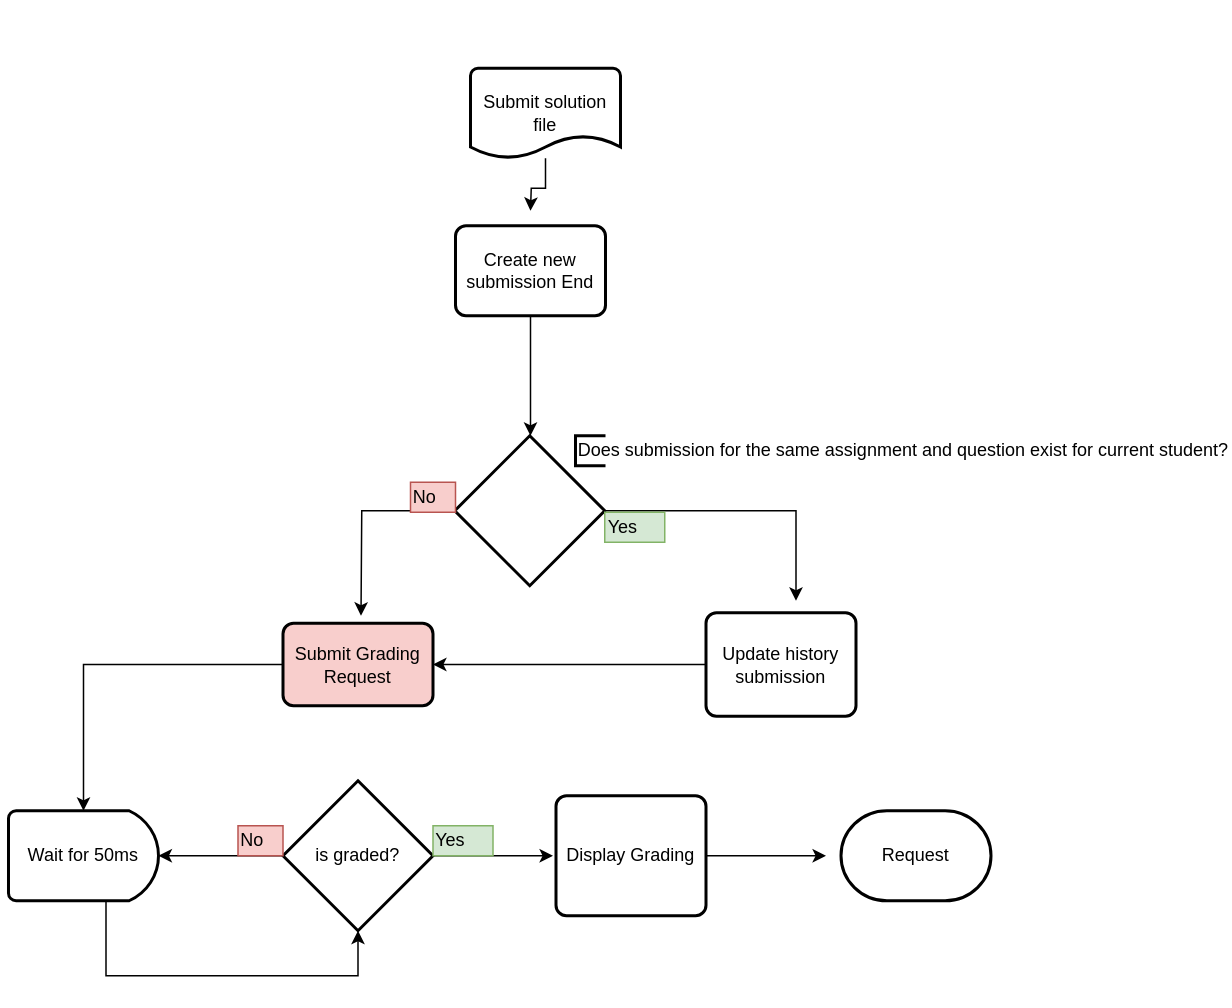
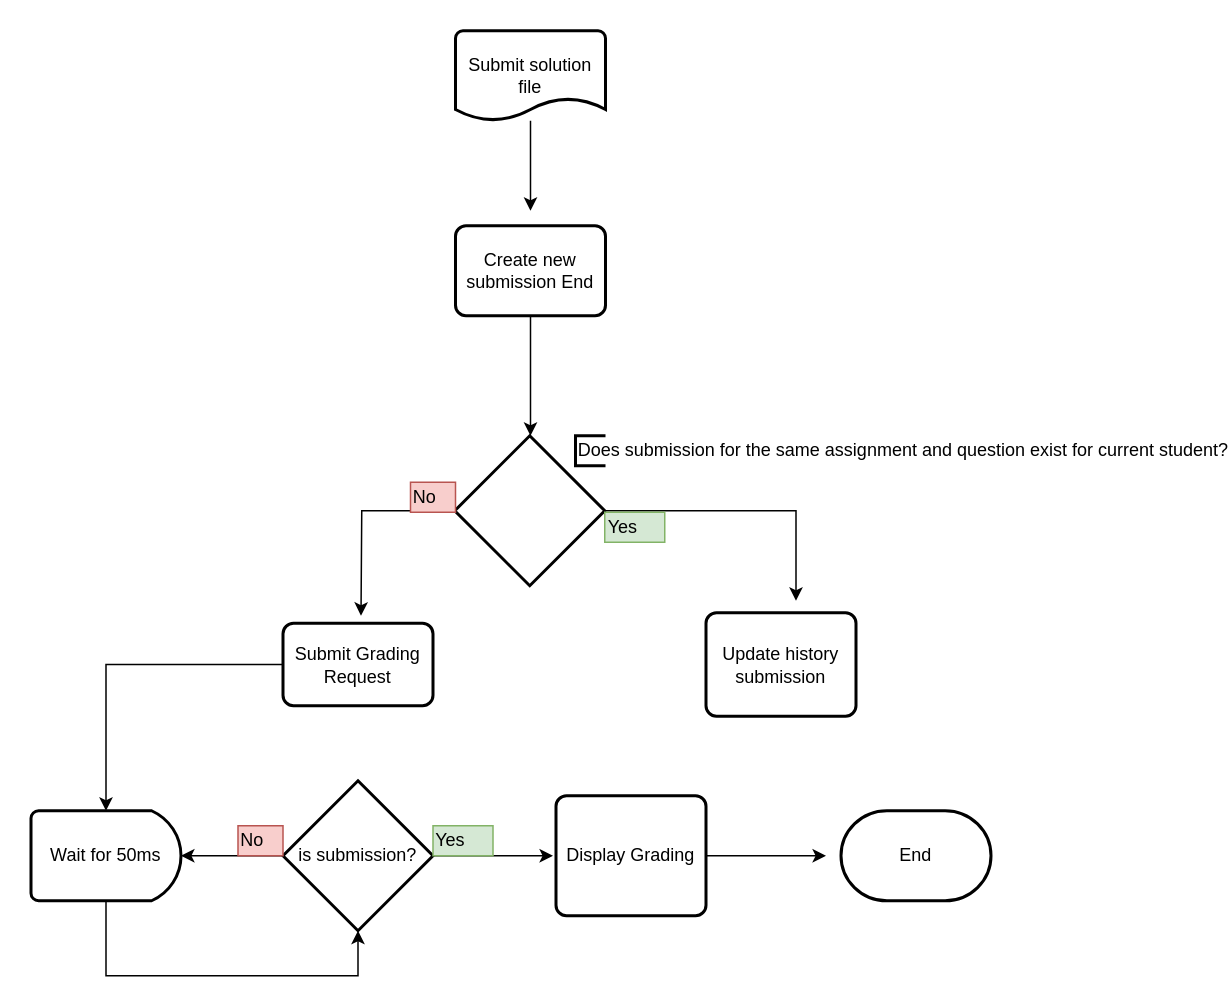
- <mxCell id="3" value="Submit solution file" style="strokeWidth=2;html=1;shape=mxgraph.flowchart.document2;whiteSpace=wrap;size=0.25;" vertex="1" parent="1"><mxGeometry x="313" y="45" width="100" height="60" as="geometry" /></mxCell>
+ <mxCell id="3" value="Submit solution file" style="strokeWidth=2;html=1;shape=mxgraph.flowchart.document2;whiteSpace=wrap;size=0.25;" vertex="1" parent="1"><mxGeometry x="303" y="20" width="100" height="60" as="geometry" /></mxCell>
- <mxCell id="15" value="Submit Grading Request" style="rounded=1;whiteSpace=wrap;html=1;absoluteArcSize=1;arcSize=14;strokeWidth=2;fillColor=#f8cecc;" vertex="1" parent="1"><mxGeometry x="188" y="415" width="100" height="55" as="geometry" /></mxCell>
+ <mxCell id="15" value="Submit Grading Request" style="rounded=1;whiteSpace=wrap;html=1;absoluteArcSize=1;arcSize=14;strokeWidth=2;" vertex="1" parent="1"><mxGeometry x="188" y="415" width="100" height="55" as="geometry" /></mxCell>
- <mxCell id="11" value="" style="edgeStyle=orthogonalEdgeStyle;rounded=0;orthogonalLoop=1;jettySize=auto;html=1;entryX=1;entryY=0.5;entryDx=0;entryDy=0;" edge="1" parent="1" source="12" target="15"><mxGeometry relative="1" as="geometry"><mxPoint x="400" y="414.5" as="targetPoint" /></mxGeometry></mxCell>
- <mxCell id="20" value="Wait for 50ms" style="strokeWidth=2;html=1;shape=mxgraph.flowchart.delay;whiteSpace=wrap;" vertex="1" parent="1"><mxGeometry x="5" y="540" width="100" height="60" as="geometry" /></mxCell>
+ <mxCell id="20" value="Wait for 50ms" style="strokeWidth=2;html=1;shape=mxgraph.flowchart.delay;whiteSpace=wrap;" vertex="1" parent="1"><mxGeometry x="20" y="540" width="100" height="60" as="geometry" /></mxCell>
- <mxCell id="18" value="is graded?" style="strokeWidth=2;html=1;shape=mxgraph.flowchart.decision;whiteSpace=wrap;" vertex="1" parent="1"><mxGeometry x="188" y="520" width="100" height="100" as="geometry" /></mxCell>
+ <mxCell id="18" value="is submission?" style="strokeWidth=2;html=1;shape=mxgraph.flowchart.decision;whiteSpace=wrap;" vertex="1" parent="1"><mxGeometry x="188" y="520" width="100" height="100" as="geometry" /></mxCell>
- <mxCell id="25" value="Request" style="strokeWidth=2;html=1;shape=mxgraph.flowchart.terminator;whiteSpace=wrap;" vertex="1" parent="1"><mxGeometry x="560" y="540" width="100" height="60" as="geometry" /></mxCell>
+ <mxCell id="25" value="End" style="strokeWidth=2;html=1;shape=mxgraph.flowchart.terminator;whiteSpace=wrap;" vertex="1" parent="1"><mxGeometry x="560" y="540" width="100" height="60" as="geometry" /></mxCell>
